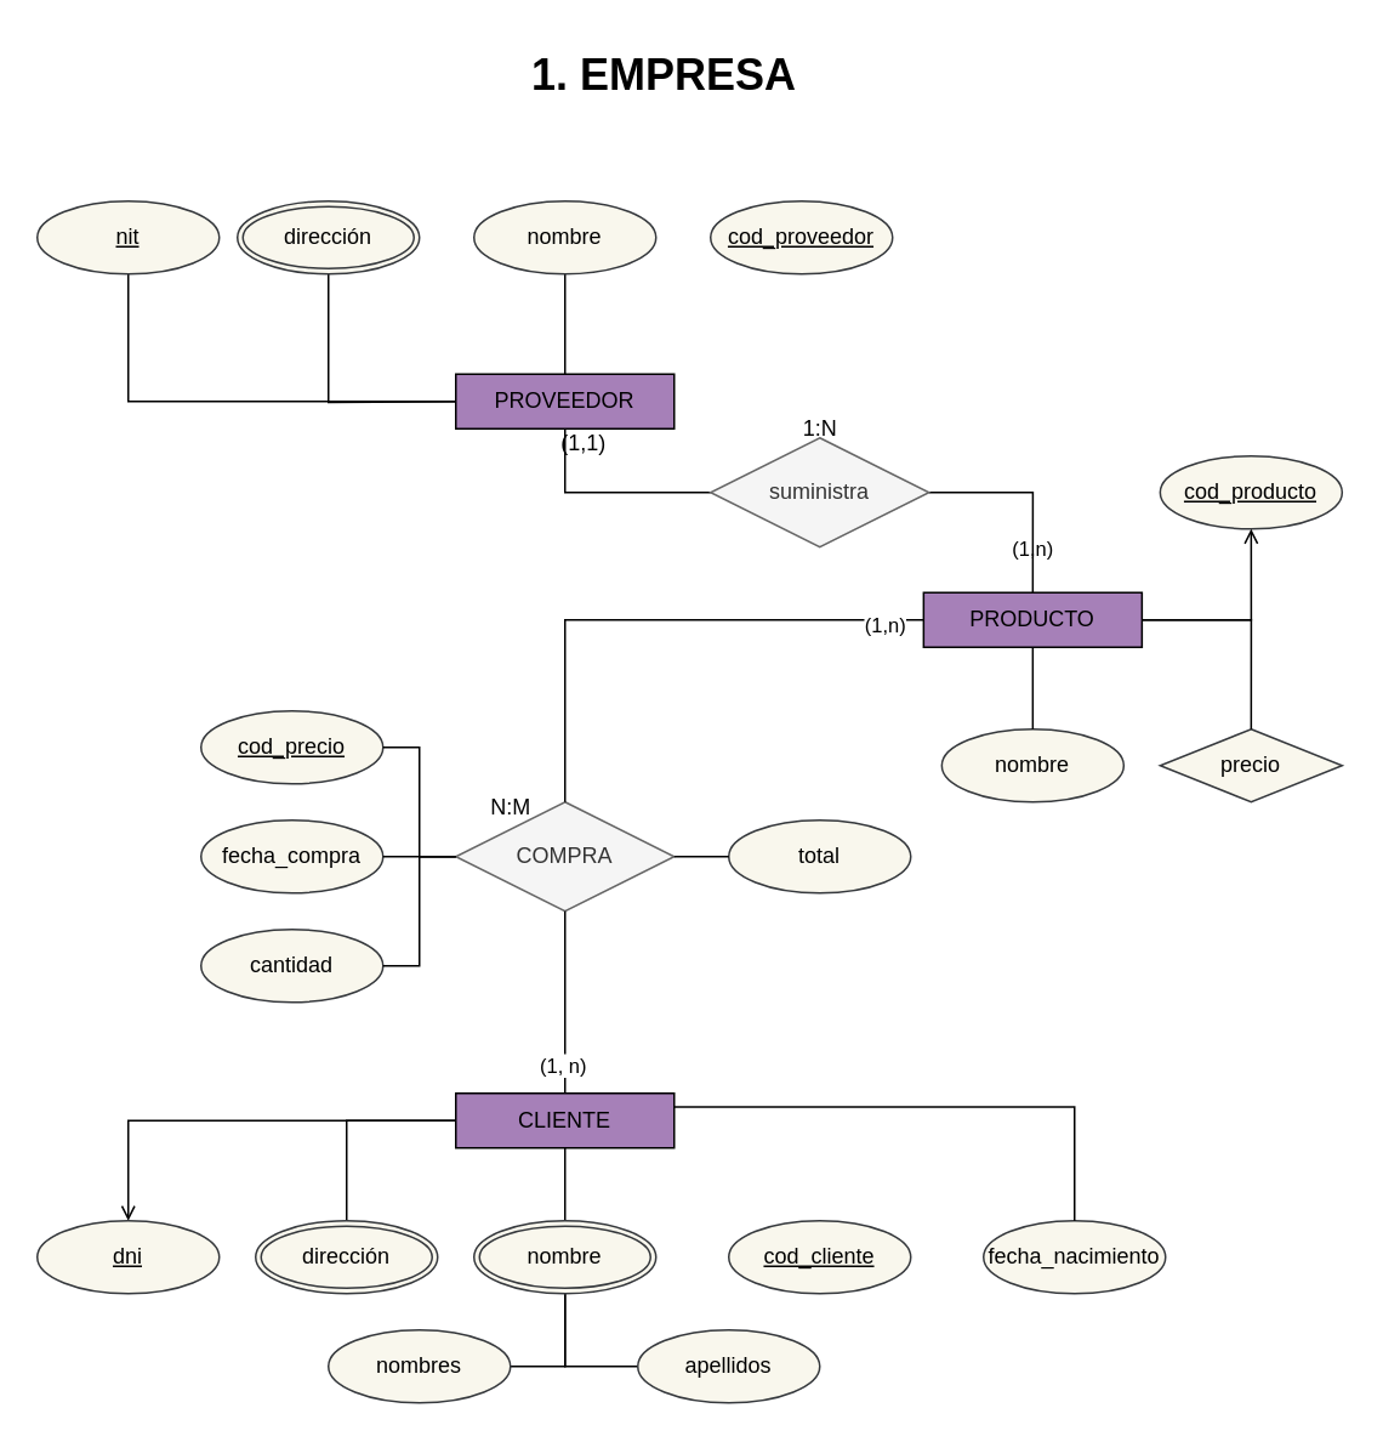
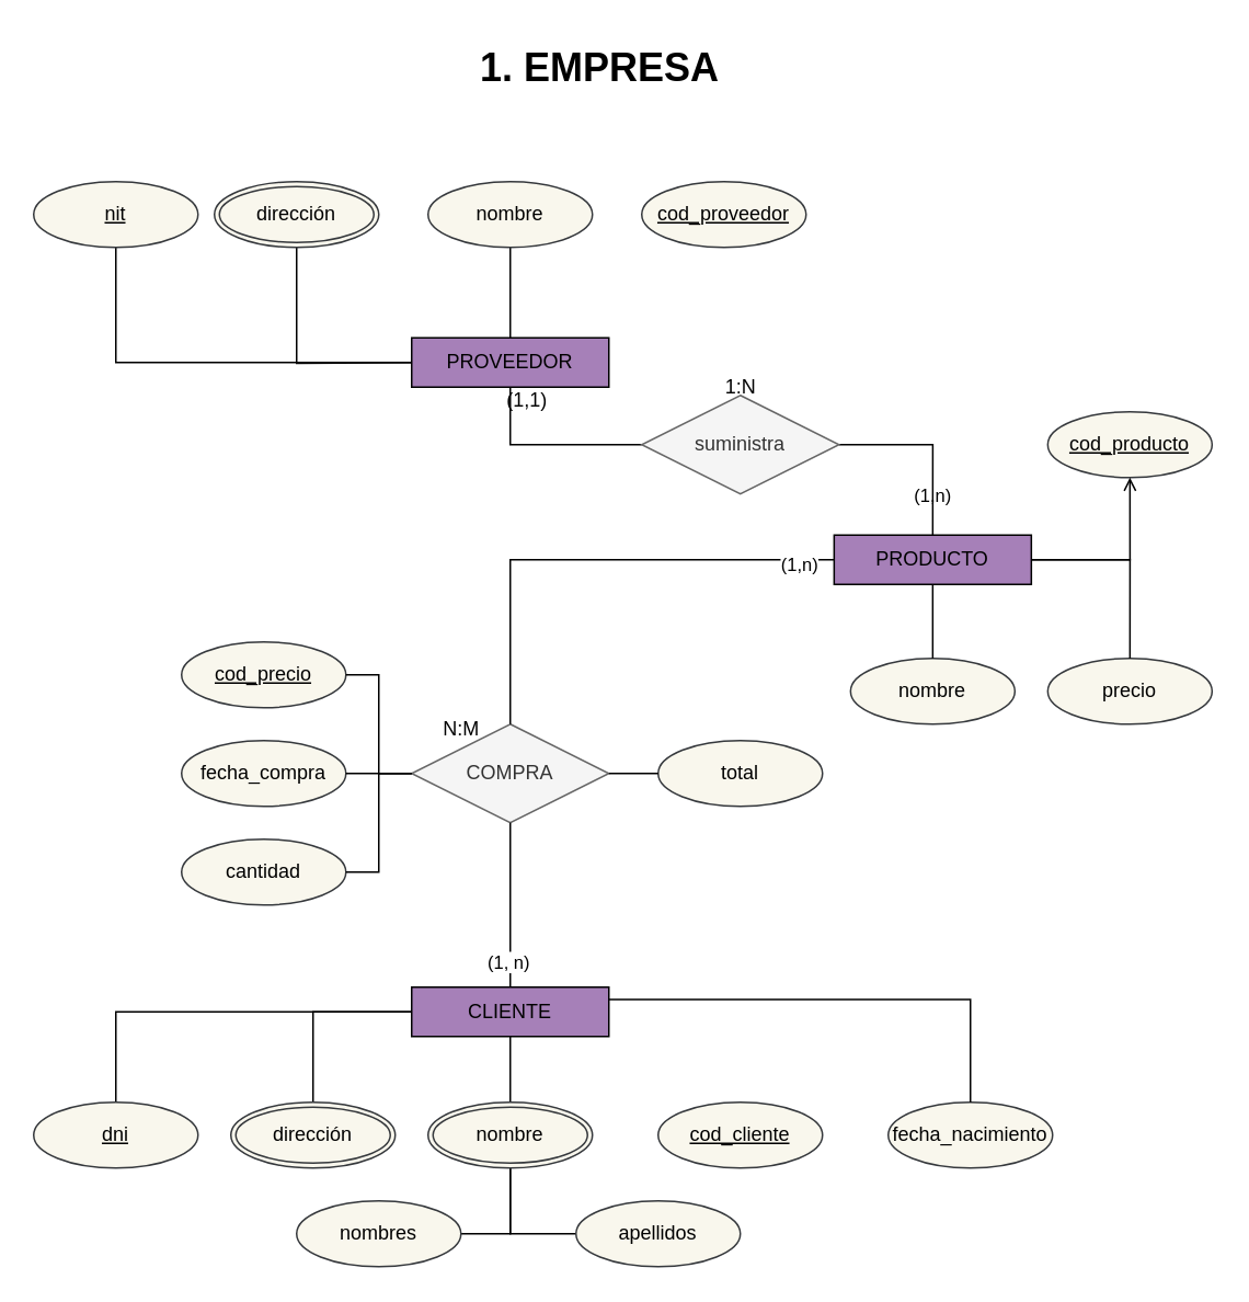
- <mxCell id="11" value="precio" style="rhombus;whiteSpace=wrap;html=1;align=center;fillColor=#f9f7ed;strokeColor=#36393d;" vertex="1" parent="1"><mxGeometry x="637.06" y="400" width="100" height="40" as="geometry" /></mxCell>
+ <mxCell id="11" value="precio" style="ellipse;whiteSpace=wrap;html=1;align=center;fillColor=#f9f7ed;strokeColor=#36393d;" vertex="1" parent="1"><mxGeometry x="637.06" y="400" width="100" height="40" as="geometry" /></mxCell>
- <mxCell id="14" style="edgeStyle=orthogonalEdgeStyle;rounded=0;orthogonalLoop=1;jettySize=auto;html=1;endArrow=open;endFill=0;exitX=0;exitY=0.5;exitDx=0;exitDy=0;entryX=0.5;entryY=0;entryDx=0;entryDy=0;" edge="1" parent="1" source="25" target="23"><mxGeometry relative="1" as="geometry"><mxPoint x="250" y="594" as="sourcePoint" /><mxPoint x="70" y="530" as="targetPoint" /></mxGeometry></mxCell>
+ <mxCell id="14" style="edgeStyle=orthogonalEdgeStyle;rounded=0;orthogonalLoop=1;jettySize=auto;html=1;endArrow=none;endFill=0;exitX=0;exitY=0.5;exitDx=0;exitDy=0;entryX=0.5;entryY=0;entryDx=0;entryDy=0;" edge="1" parent="1" source="25" target="23"><mxGeometry relative="1" as="geometry"><mxPoint x="250" y="594" as="sourcePoint" /><mxPoint x="70" y="530" as="targetPoint" /></mxGeometry></mxCell>
